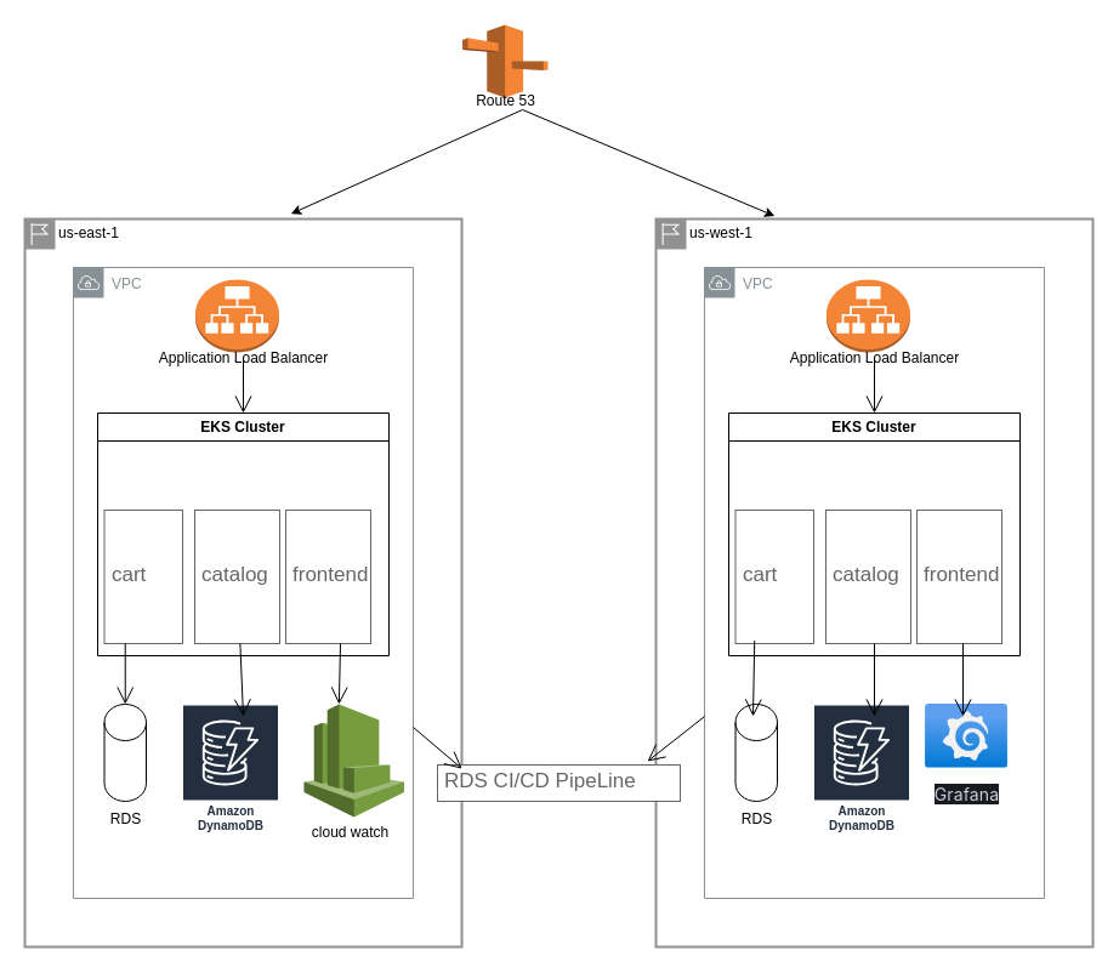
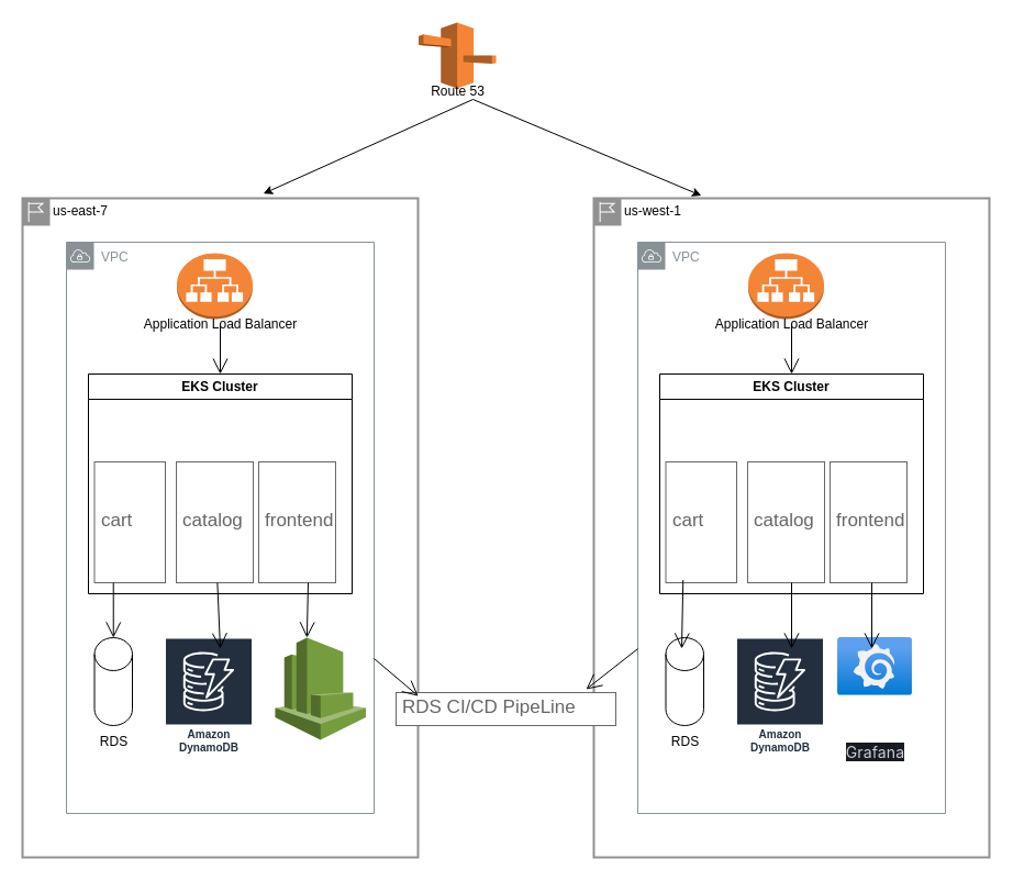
- <mxCell id="4" value="us-east-1" style="shape=mxgraph.ibm.box;prType=region;fontStyle=0;verticalAlign=top;align=left;spacingLeft=32;spacingTop=4;fillColor=none;rounded=0;whiteSpace=wrap;html=1;strokeColor=#919191;strokeWidth=2;dashed=0;container=1;spacing=-4;collapsible=0;expand=0;recursiveResize=0;" vertex="1" parent="1"><mxGeometry x="20" y="180" width="360" height="600" as="geometry" /></mxCell>
+ <mxCell id="4" value="us-east-7" style="shape=mxgraph.ibm.box;prType=region;fontStyle=0;verticalAlign=top;align=left;spacingLeft=32;spacingTop=4;fillColor=none;rounded=0;whiteSpace=wrap;html=1;strokeColor=#919191;strokeWidth=2;dashed=0;container=1;spacing=-4;collapsible=0;expand=0;recursiveResize=0;" vertex="1" parent="1"><mxGeometry x="20" y="180" width="360" height="600" as="geometry" /></mxCell>
- <mxCell id="31" value="&lt;span style=&quot;color: rgb(204, 204, 220); font-family: Inter, Helvetica, Arial, sans-serif; font-size: 14px; font-variant-ligatures: no-contextual; letter-spacing: 0.15px; text-align: start; background-color: rgb(24, 27, 31);&quot;&gt;Grafana&lt;/span&gt;" style="text;html=1;align=center;verticalAlign=middle;resizable=0;points=[];autosize=1;strokeColor=none;fillColor=none;" vertex="1" parent="21"><mxGeometry x="216" y="460" width="80" height="30" as="geometry" /></mxCell>
+ <mxCell id="31" value="&lt;span style=&quot;color: rgb(204, 204, 220); font-family: Inter, Helvetica, Arial, sans-serif; font-size: 14px; font-variant-ligatures: no-contextual; letter-spacing: 0.15px; text-align: start; background-color: rgb(24, 27, 31);&quot;&gt;Grafana&lt;/span&gt;" style="text;html=1;align=center;verticalAlign=middle;resizable=0;points=[];autosize=1;strokeColor=none;fillColor=none;" vertex="1" parent="21"><mxGeometry x="216" y="490" width="80" height="30" as="geometry" /></mxCell>
- <mxCell id="15" value="cloud watch&lt;div&gt;&lt;br&gt;&lt;/div&gt;" style="text;html=1;align=center;verticalAlign=middle;resizable=0;points=[];autosize=1;strokeColor=none;fillColor=none;" vertex="1" parent="4"><mxGeometry x="222.5" y="493" width="90" height="40" as="geometry" /></mxCell>
